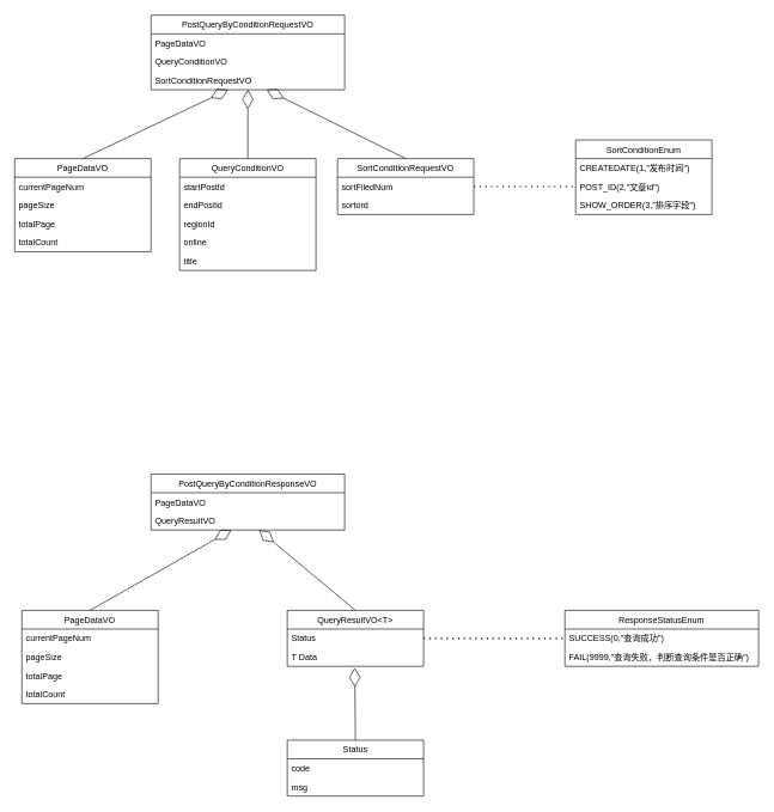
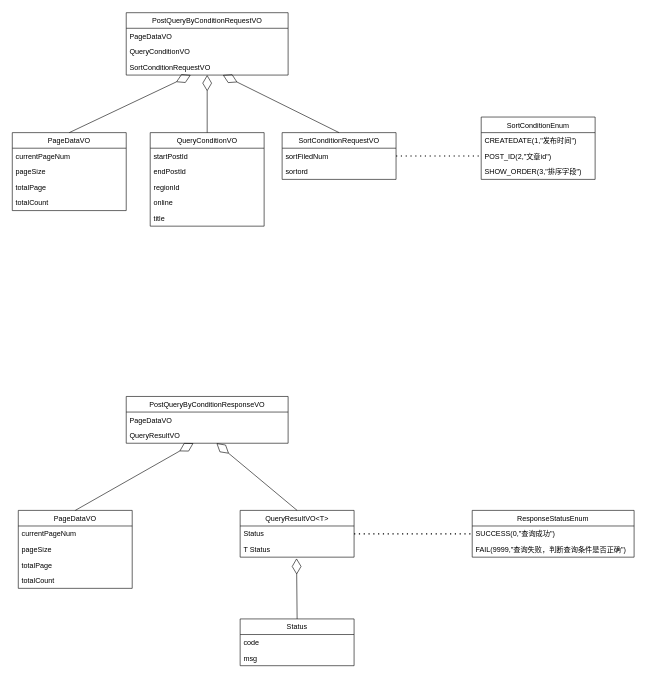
- <mxCell id="34" value="T Data" style="text;strokeColor=none;fillColor=none;align=left;verticalAlign=top;spacingLeft=4;spacingRight=4;overflow=hidden;rotatable=0;points=[[0,0.5],[1,0.5]];portConstraint=eastwest;" vertex="1" parent="32"><mxGeometry y="52" width="190" height="26" as="geometry" /></mxCell>
+ <mxCell id="34" value="T Status" style="text;strokeColor=none;fillColor=none;align=left;verticalAlign=top;spacingLeft=4;spacingRight=4;overflow=hidden;rotatable=0;points=[[0,0.5],[1,0.5]];portConstraint=eastwest;" vertex="1" parent="32"><mxGeometry y="52" width="190" height="26" as="geometry" /></mxCell>
